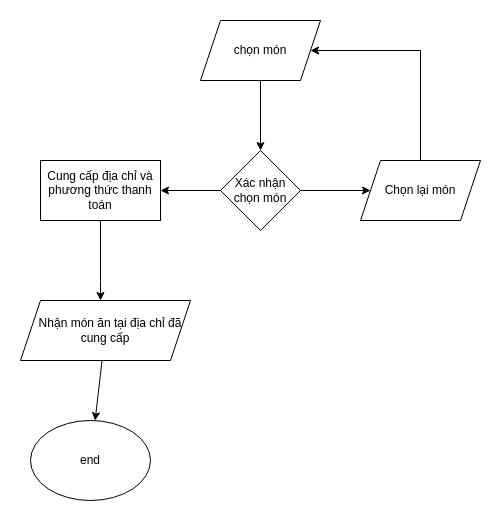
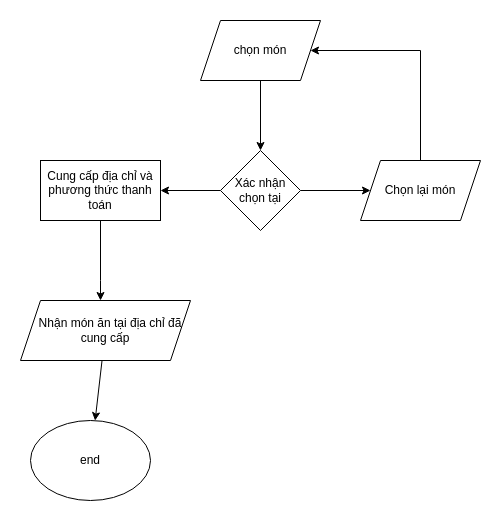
- <mxCell id="6" value="Xác nhận chọn món" style="rhombus;whiteSpace=wrap;html=1;" vertex="1" parent="1"><mxGeometry x="220" y="150" width="80" height="80" as="geometry" /></mxCell>
+ <mxCell id="6" value="Xác nhận chọn tại" style="rhombus;whiteSpace=wrap;html=1;" vertex="1" parent="1"><mxGeometry x="220" y="150" width="80" height="80" as="geometry" /></mxCell>
